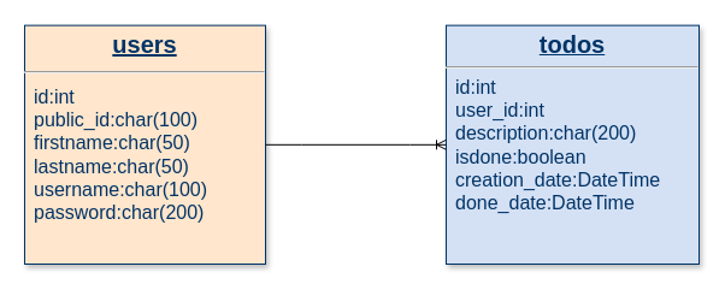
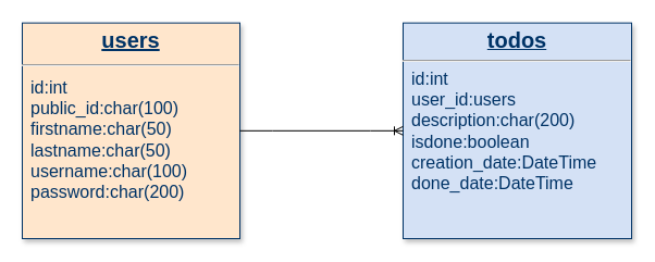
- <mxCell id="2" value="&lt;p style=&quot;margin: 0px; margin-top: 4px; text-align: center; text-decoration: underline;&quot;&gt;&lt;b&gt;&lt;font style=&quot;font-size: 20px;&quot;&gt;todos&lt;/font&gt;&lt;/b&gt;&lt;/p&gt;&lt;hr&gt;&lt;p style=&quot;margin: 0px 0px 0px 8px; font-size: 16px;&quot;&gt;id:int&lt;br&gt;user_id:int&lt;br&gt;description:char(200)&lt;br&gt;isdone:boolean&lt;br&gt;creation_date:DateTime&lt;br&gt;done_date:DateTime&lt;br&gt;&lt;/p&gt;" style="verticalAlign=top;align=left;overflow=fill;fontSize=12;fontFamily=Helvetica;html=1;strokeColor=#003366;shadow=1;fillColor=#D4E1F5;fontColor=#003366" parent="1" vertex="1"><mxGeometry x="370" y="20.64" width="210" height="198.36" as="geometry" /></mxCell>
+ <mxCell id="2" value="&lt;p style=&quot;margin: 0px; margin-top: 4px; text-align: center; text-decoration: underline;&quot;&gt;&lt;b&gt;&lt;font style=&quot;font-size: 20px;&quot;&gt;todos&lt;/font&gt;&lt;/b&gt;&lt;/p&gt;&lt;hr&gt;&lt;p style=&quot;margin: 0px 0px 0px 8px; font-size: 16px;&quot;&gt;id:int&lt;br&gt;user_id:users&lt;br&gt;description:char(200)&lt;br&gt;isdone:boolean&lt;br&gt;creation_date:DateTime&lt;br&gt;done_date:DateTime&lt;br&gt;&lt;/p&gt;" style="verticalAlign=top;align=left;overflow=fill;fontSize=12;fontFamily=Helvetica;html=1;strokeColor=#003366;shadow=1;fillColor=#D4E1F5;fontColor=#003366" parent="1" vertex="1"><mxGeometry x="370" y="20.64" width="210" height="198.36" as="geometry" /></mxCell>
